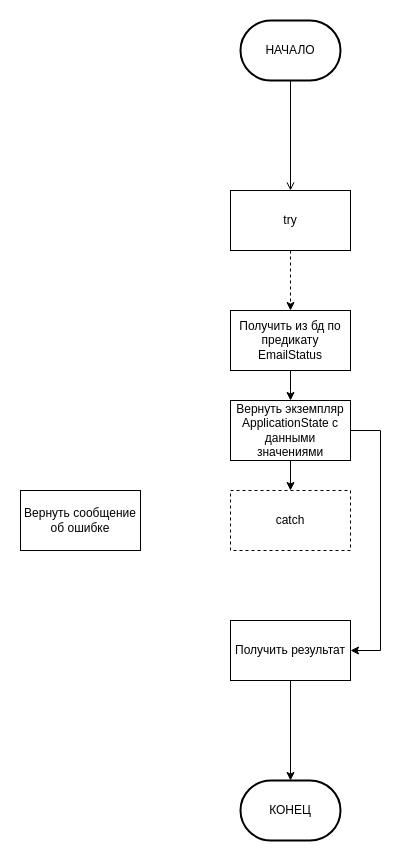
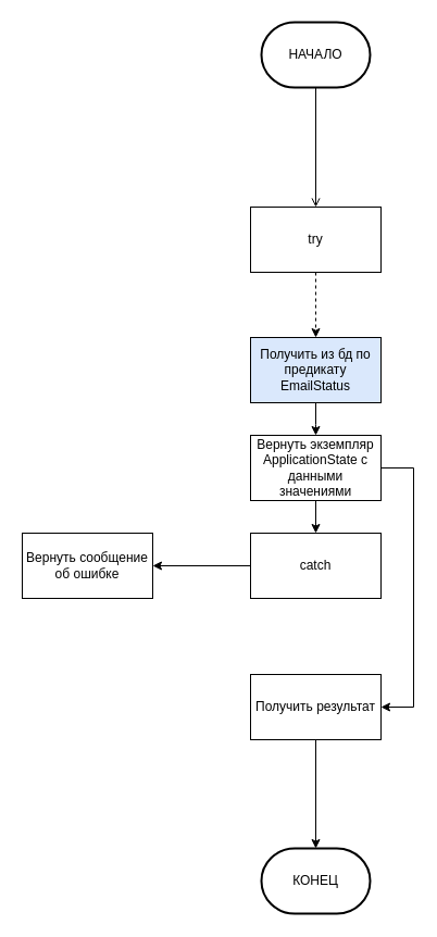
- <mxCell id="9" value="Получить из бд по предикату EmailStatus" style="rounded=0;whiteSpace=wrap;html=1;" vertex="1" parent="1"><mxGeometry x="230" y="310" width="120" height="60" as="geometry" /></mxCell>
+ <mxCell id="9" value="Получить из бд по предикату EmailStatus" style="rounded=0;whiteSpace=wrap;html=1;fillColor=#dae8fc;" vertex="1" parent="1"><mxGeometry x="230" y="310" width="120" height="60" as="geometry" /></mxCell>
+ <mxCell id="6" style="edgeStyle=orthogonalEdgeStyle;rounded=0;orthogonalLoop=1;jettySize=auto;html=1;exitX=0;exitY=0.5;exitDx=0;exitDy=0;entryX=1;entryY=0.5;entryDx=0;entryDy=0;" edge="1" parent="1" source="7" target="15"><mxGeometry relative="1" as="geometry" /></mxCell>
- <mxCell id="7" value="catch" style="rounded=0;whiteSpace=wrap;html=1;dashed=1;" vertex="1" parent="1"><mxGeometry x="230" y="490" width="120" height="60" as="geometry" /></mxCell>
+ <mxCell id="7" value="catch" style="rounded=0;whiteSpace=wrap;html=1;" vertex="1" parent="1"><mxGeometry x="230" y="490" width="120" height="60" as="geometry" /></mxCell>
